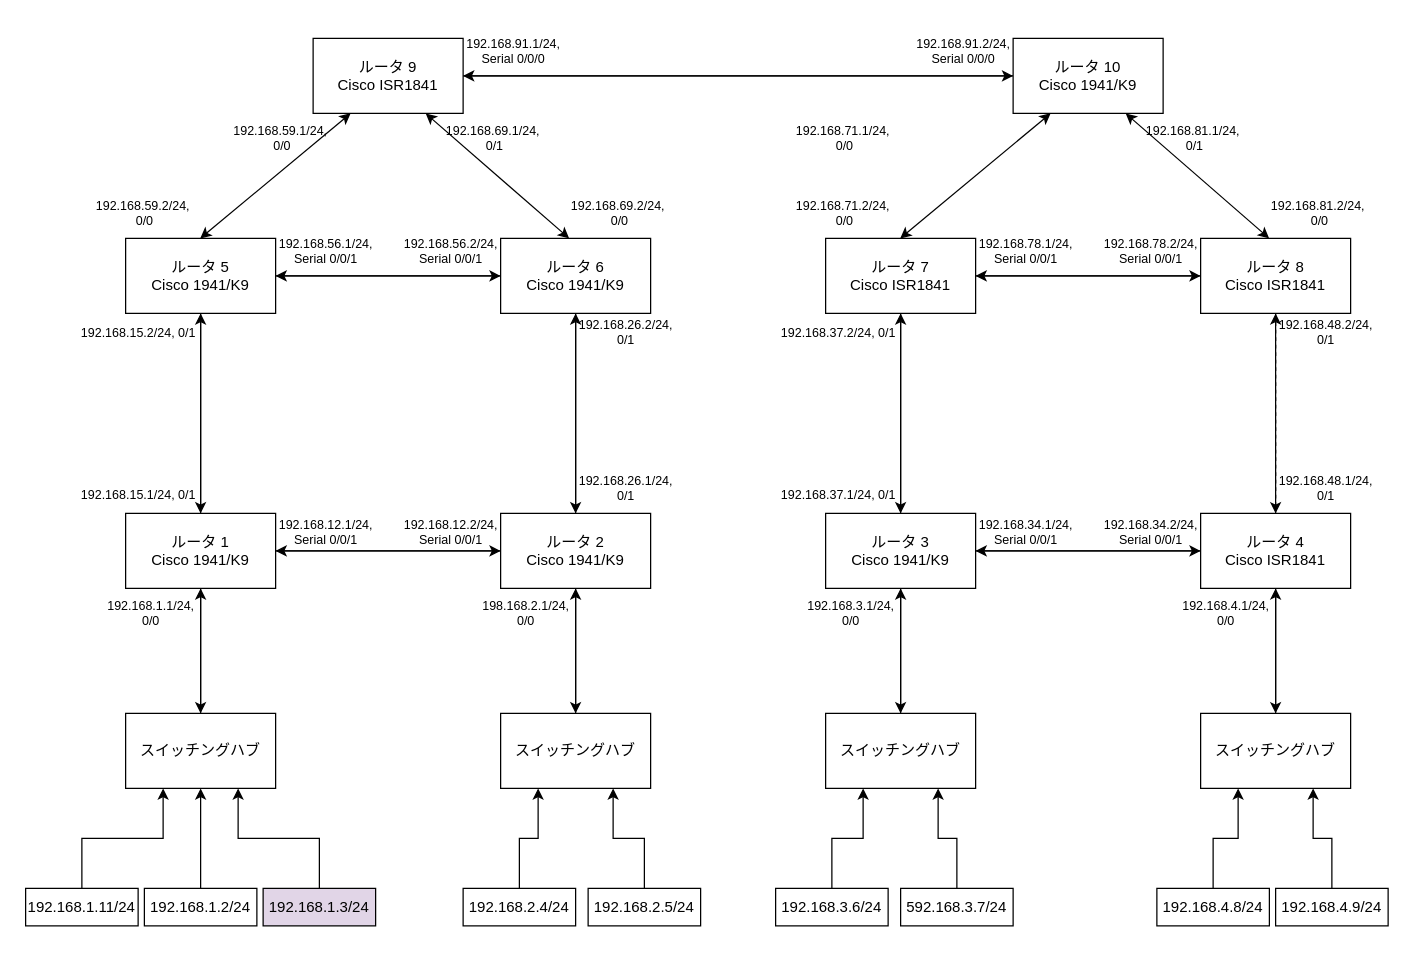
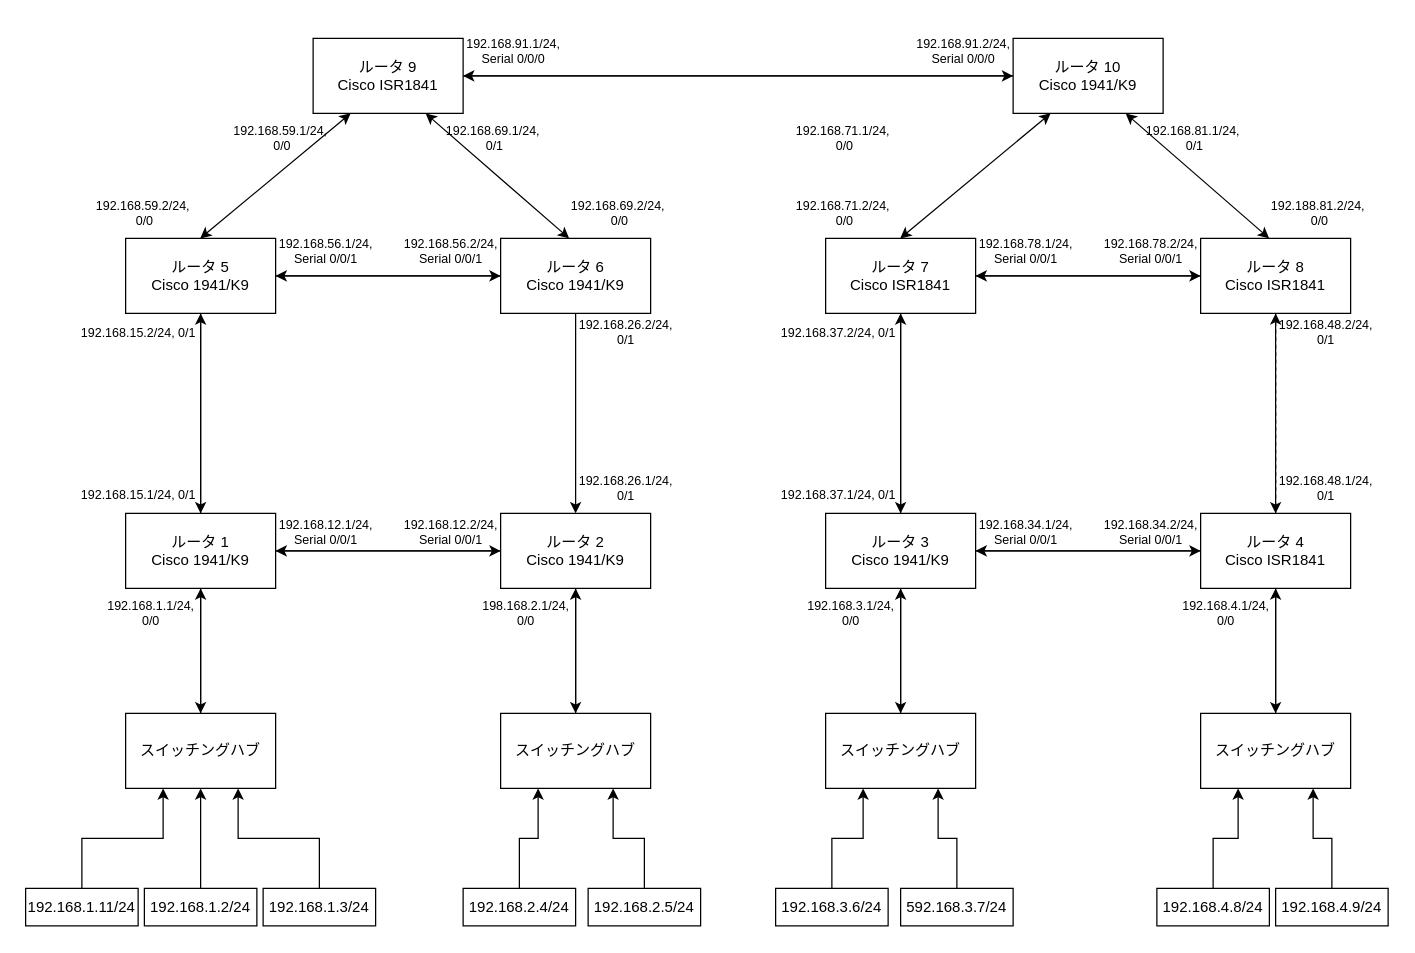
- <mxCell id="90" value="&lt;font&gt;192.168.81.2/24,&amp;nbsp;&lt;br&gt;0/0&lt;/font&gt;" style="text;html=1;align=center;verticalAlign=middle;resizable=0;points=[];autosize=1;strokeColor=none;fillColor=none;fontSize=10;" vertex="1" parent="1"><mxGeometry x="1005" y="150" width="100" height="40" as="geometry" /></mxCell>
+ <mxCell id="90" value="&lt;font&gt;192.188.81.2/24,&amp;nbsp;&lt;br&gt;0/0&lt;/font&gt;" style="text;html=1;align=center;verticalAlign=middle;resizable=0;points=[];autosize=1;strokeColor=none;fillColor=none;fontSize=10;" vertex="1" parent="1"><mxGeometry x="1005" y="150" width="100" height="40" as="geometry" /></mxCell>
- <mxCell id="20" style="edgeStyle=orthogonalEdgeStyle;rounded=0;orthogonalLoop=1;jettySize=auto;html=1;entryX=0.5;entryY=1;entryDx=0;entryDy=0;" edge="1" parent="1" source="23" target="29"><mxGeometry relative="1" as="geometry" /></mxCell>
- <mxCell id="7" value="192.168.1.3/24" style="rounded=0;whiteSpace=wrap;html=1;fillColor=#e1d5e7;" vertex="1" parent="1"><mxGeometry x="210" y="710" width="90" height="30" as="geometry" /></mxCell>
+ <mxCell id="7" value="192.168.1.3/24" style="rounded=0;whiteSpace=wrap;html=1;" vertex="1" parent="1"><mxGeometry x="210" y="710" width="90" height="30" as="geometry" /></mxCell>
